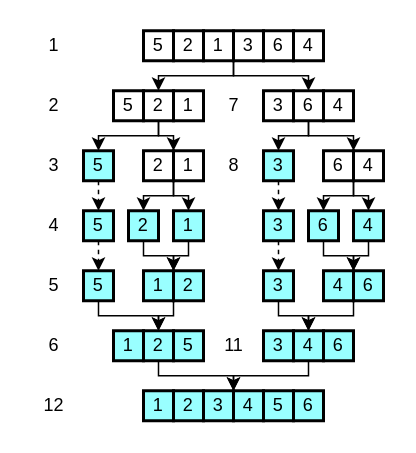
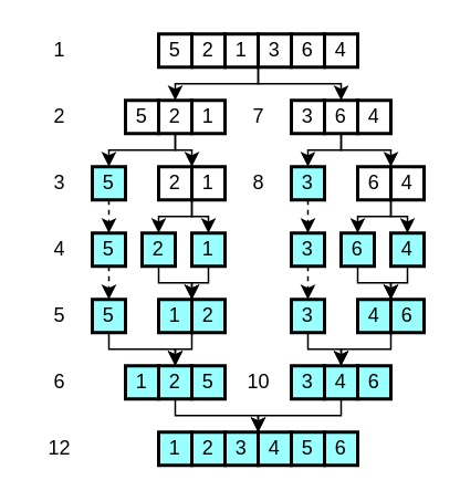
- <mxCell id="76" value="11" style="text;html=1;align=center;verticalAlign=middle;resizable=0;points=[];autosize=1;strokeColor=none;fontSize=12;fontColor=#000000;" parent="1" vertex="1"><mxGeometry x="140" y="220" width="30" height="20" as="geometry" /></mxCell>
+ <mxCell id="76" value="10" style="text;html=1;align=center;verticalAlign=middle;resizable=0;points=[];autosize=1;strokeColor=none;fontSize=12;fontColor=#000000;" parent="1" vertex="1"><mxGeometry x="140" y="220" width="30" height="20" as="geometry" /></mxCell>
